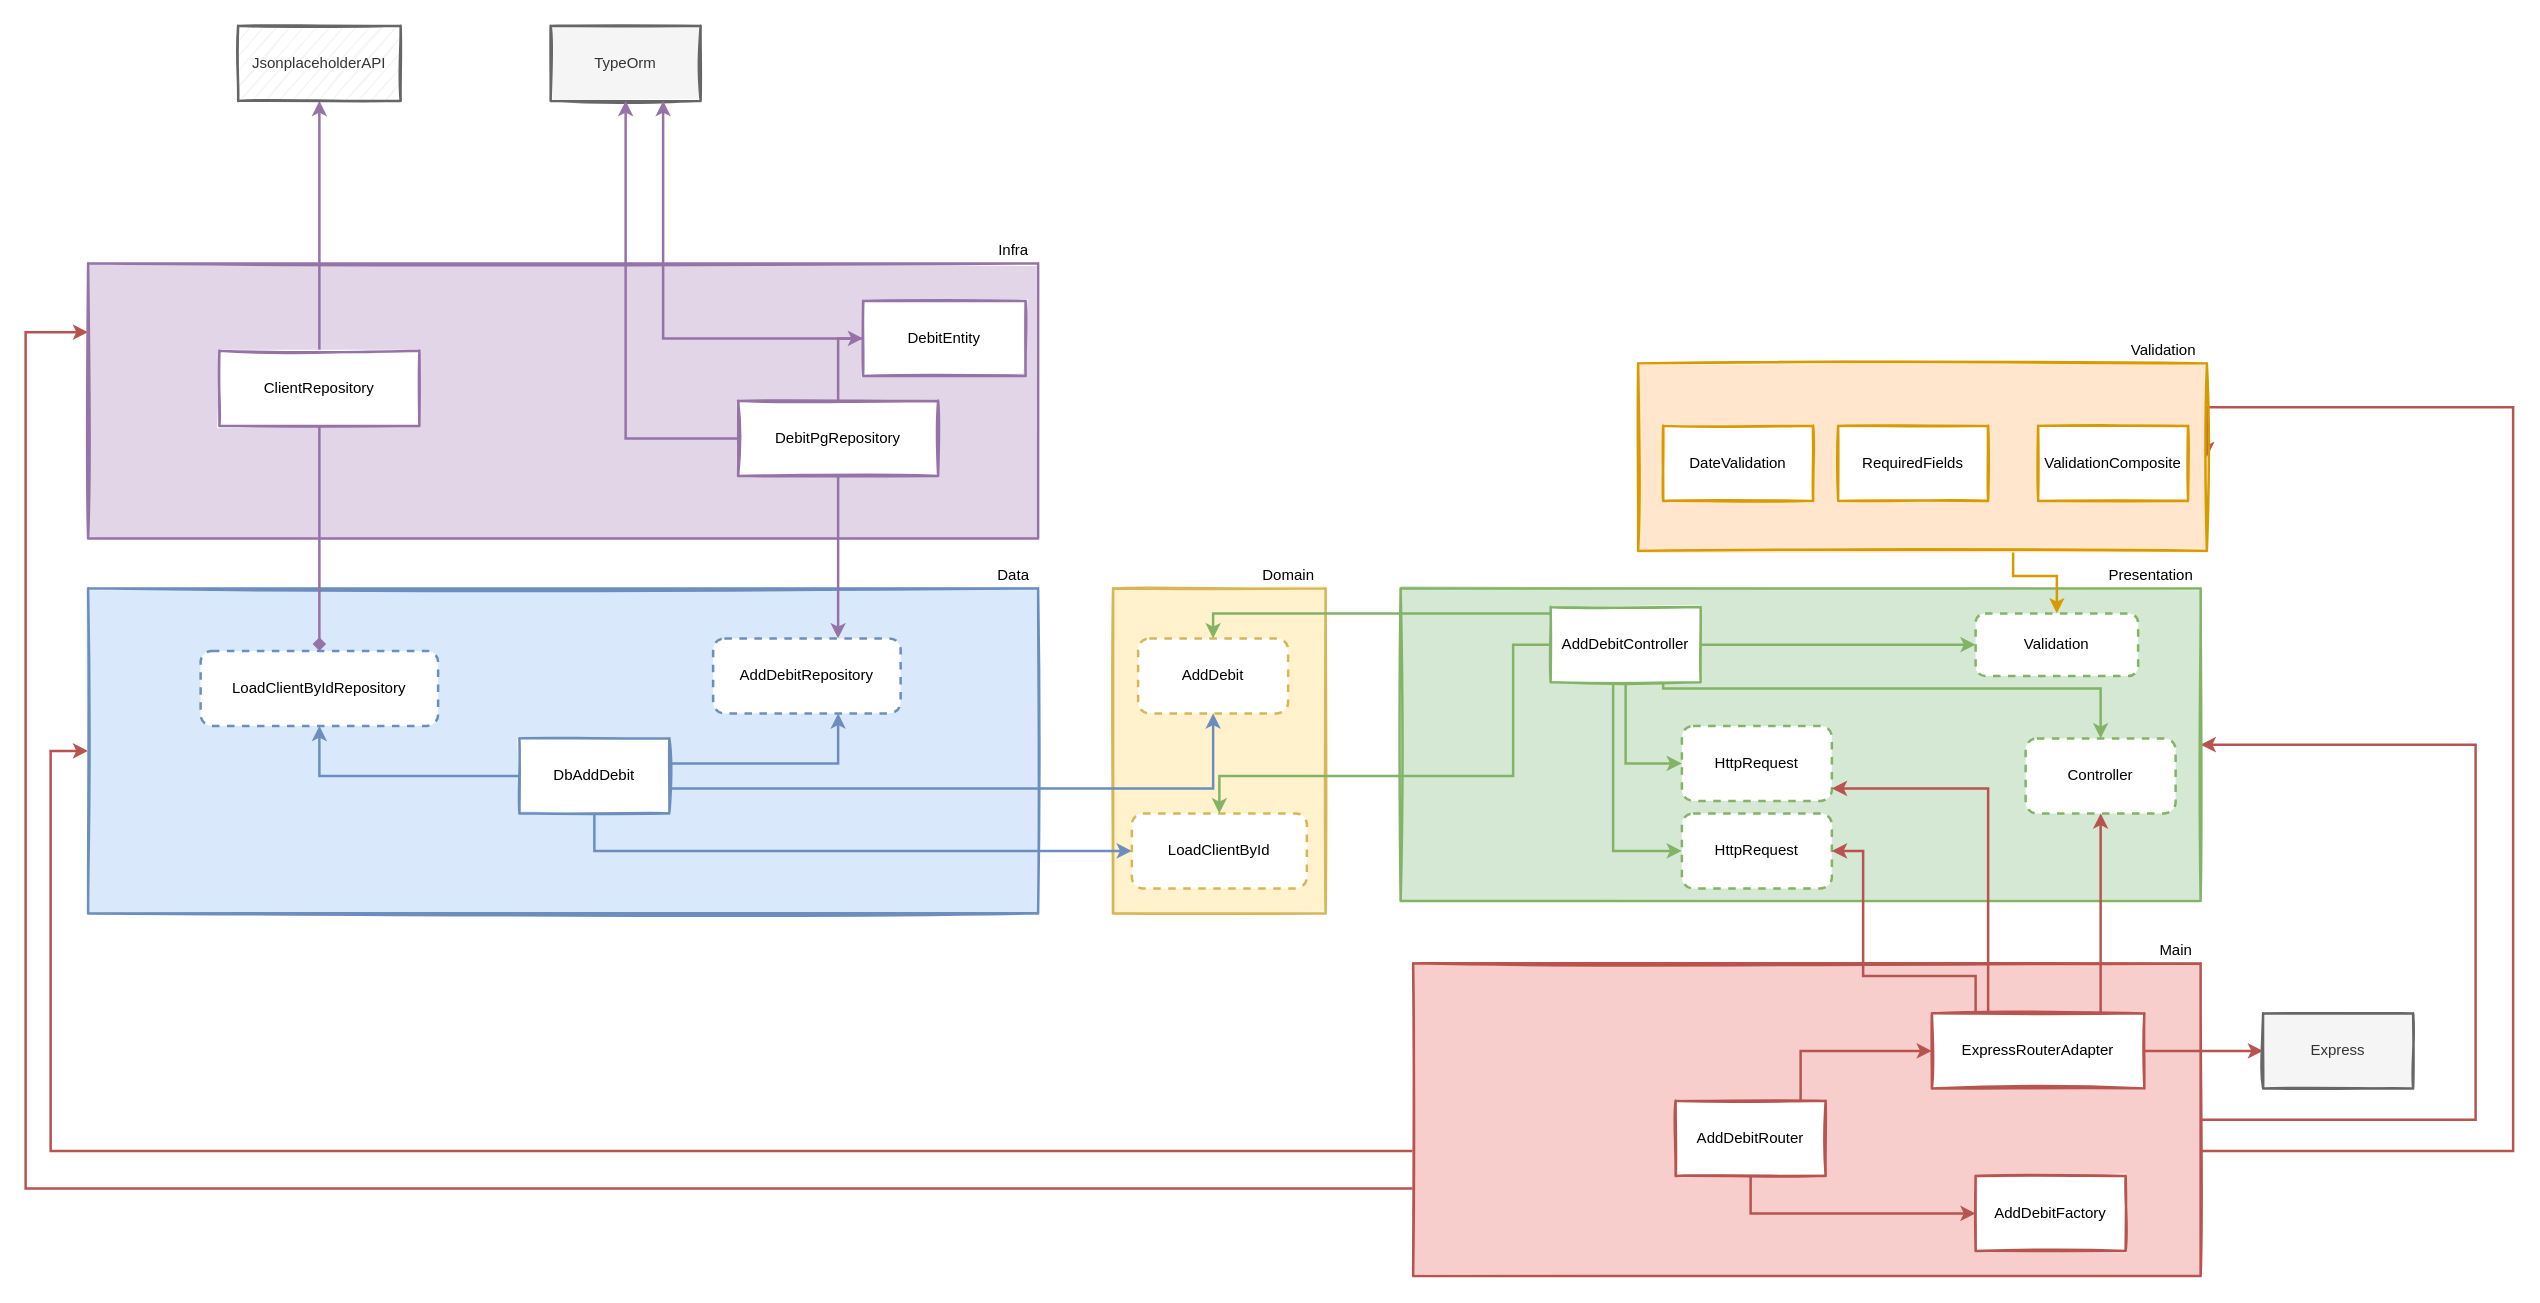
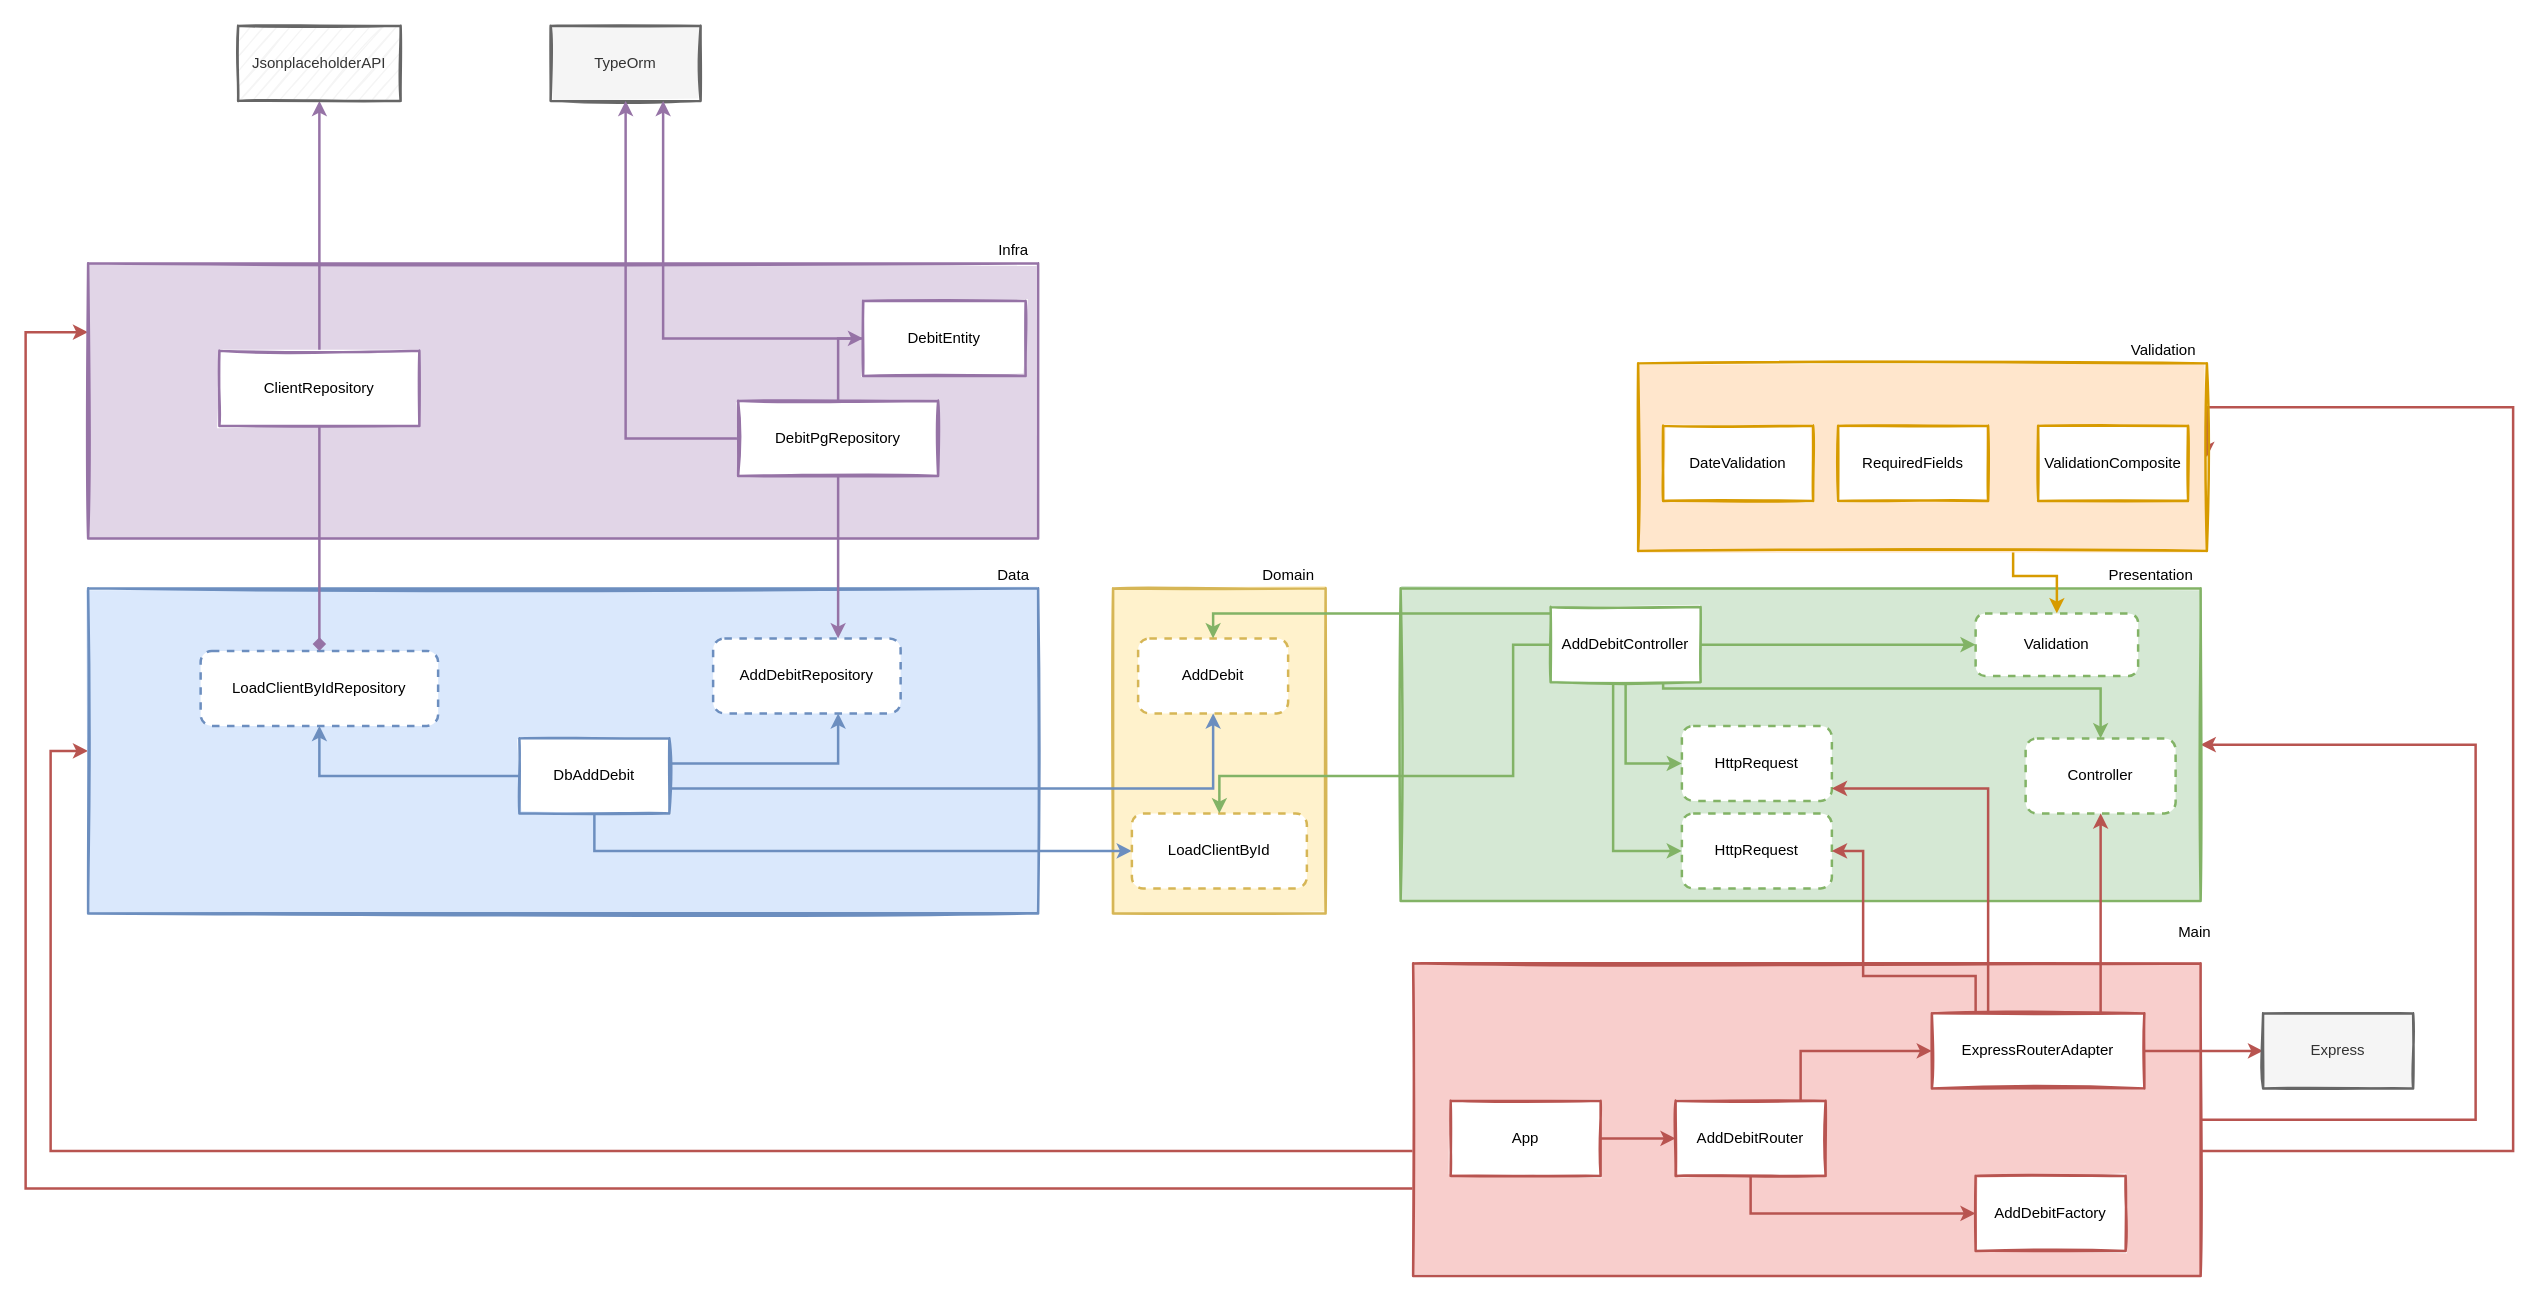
- <mxCell id="15" value="Main" style="text;html=1;align=center;verticalAlign=middle;resizable=0;points=[];autosize=1;" parent="1" vertex="1"><mxGeometry x="1720" y="750" width="40" height="20" as="geometry" /></mxCell>
+ <mxCell id="15" value="Main" style="text;html=1;align=center;verticalAlign=middle;resizable=0;points=[];autosize=1;" parent="1" vertex="1"><mxGeometry x="1735" y="735" width="40" height="20" as="geometry" /></mxCell>
+ <mxCell id="8" value="App" style="rounded=0;whiteSpace=wrap;html=1;sketch=1;strokeWidth=2;strokeColor=#b85450;fillColor=#FFFFFF;" parent="1" vertex="1"><mxGeometry x="1160" y="880" width="120" height="60" as="geometry" /></mxCell>
+ <mxCell id="7" value="" style="edgeStyle=orthogonalEdgeStyle;rounded=0;orthogonalLoop=1;jettySize=auto;html=1;strokeWidth=2;fillColor=#f8cecc;strokeColor=#b85450;" parent="1" source="8" target="11" edge="1"><mxGeometry relative="1" as="geometry" /></mxCell>
